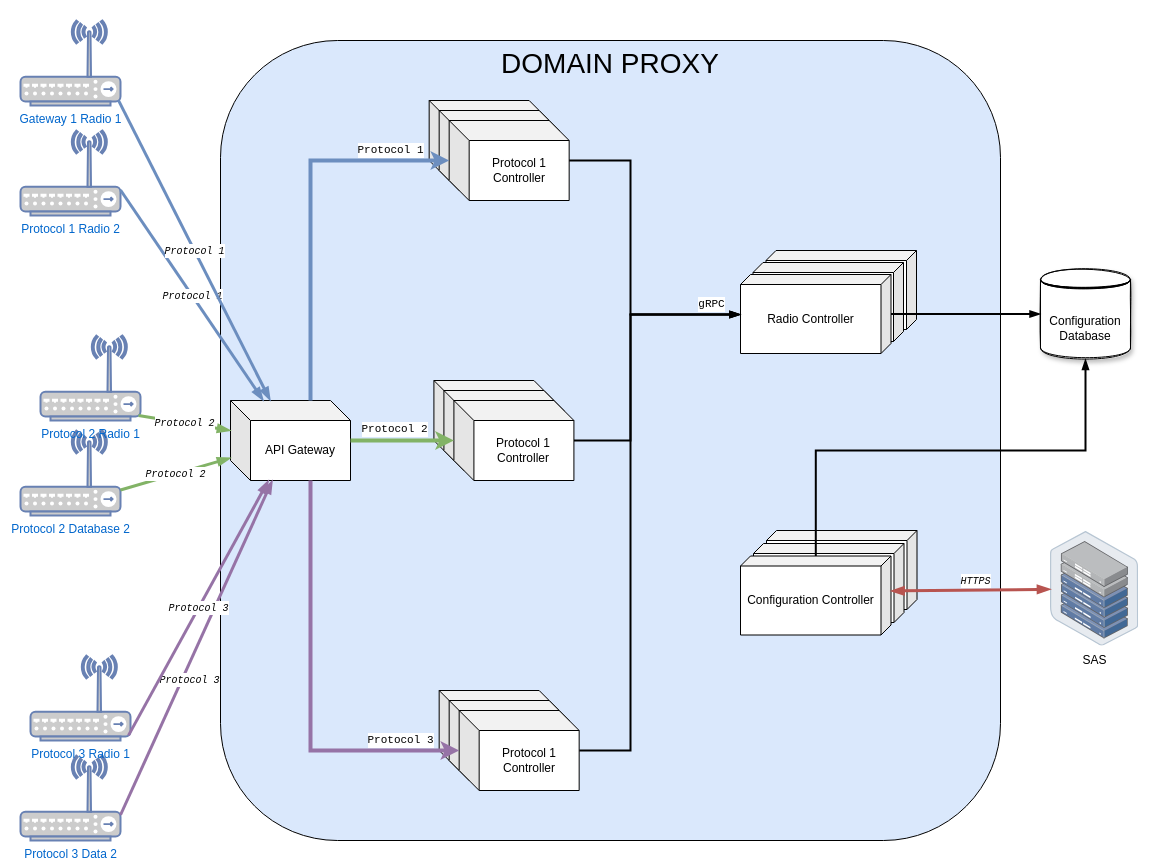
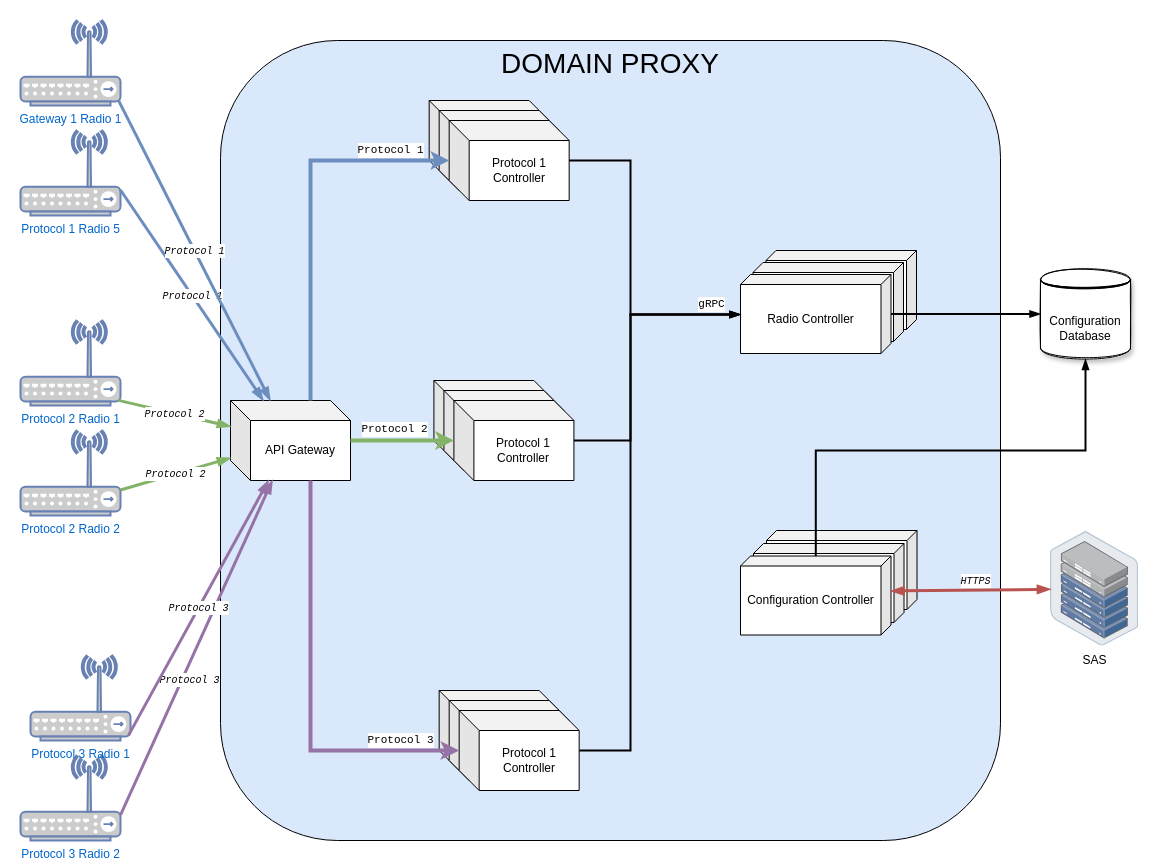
- <mxCell id="37" value="Protocol 1 Radio 2" style="fontColor=#0066CC;verticalAlign=top;verticalLabelPosition=bottom;labelPosition=center;align=center;html=1;outlineConnect=0;fillColor=#CCCCCC;strokeColor=#6881B3;gradientColor=none;gradientDirection=north;strokeWidth=2;shape=mxgraph.networks.wireless_hub;" parent="32" vertex="1"><mxGeometry x="20" y="130" width="100" height="85" as="geometry" /></mxCell>
+ <mxCell id="37" value="Protocol 1 Radio 5" style="fontColor=#0066CC;verticalAlign=top;verticalLabelPosition=bottom;labelPosition=center;align=center;html=1;outlineConnect=0;fillColor=#CCCCCC;strokeColor=#6881B3;gradientColor=none;gradientDirection=north;strokeWidth=2;shape=mxgraph.networks.wireless_hub;" parent="32" vertex="1"><mxGeometry x="20" y="130" width="100" height="85" as="geometry" /></mxCell>
- <mxCell id="36" value="Protocol 2 Radio 1" style="fontColor=#0066CC;verticalAlign=top;verticalLabelPosition=bottom;labelPosition=center;align=center;html=1;outlineConnect=0;fillColor=#CCCCCC;strokeColor=#6881B3;gradientColor=none;gradientDirection=north;strokeWidth=2;shape=mxgraph.networks.wireless_hub;" parent="32" vertex="1"><mxGeometry x="40" y="335" width="100" height="85" as="geometry" /></mxCell>
+ <mxCell id="36" value="Protocol 2 Radio 1" style="fontColor=#0066CC;verticalAlign=top;verticalLabelPosition=bottom;labelPosition=center;align=center;html=1;outlineConnect=0;fillColor=#CCCCCC;strokeColor=#6881B3;gradientColor=none;gradientDirection=north;strokeWidth=2;shape=mxgraph.networks.wireless_hub;" parent="32" vertex="1"><mxGeometry x="20" y="320" width="100" height="85" as="geometry" /></mxCell>
- <mxCell id="35" value="Protocol 2 Database 2" style="fontColor=#0066CC;verticalAlign=top;verticalLabelPosition=bottom;labelPosition=center;align=center;html=1;outlineConnect=0;fillColor=#CCCCCC;strokeColor=#6881B3;gradientColor=none;gradientDirection=north;strokeWidth=2;shape=mxgraph.networks.wireless_hub;" parent="32" vertex="1"><mxGeometry x="20" y="430" width="100" height="85" as="geometry" /></mxCell>
+ <mxCell id="35" value="Protocol 2 Radio 2" style="fontColor=#0066CC;verticalAlign=top;verticalLabelPosition=bottom;labelPosition=center;align=center;html=1;outlineConnect=0;fillColor=#CCCCCC;strokeColor=#6881B3;gradientColor=none;gradientDirection=north;strokeWidth=2;shape=mxgraph.networks.wireless_hub;" parent="32" vertex="1"><mxGeometry x="20" y="430" width="100" height="85" as="geometry" /></mxCell>
- <mxCell id="33" value="Protocol 3 Data 2" style="fontColor=#0066CC;verticalAlign=top;verticalLabelPosition=bottom;labelPosition=center;align=center;html=1;outlineConnect=0;fillColor=#CCCCCC;strokeColor=#6881B3;gradientColor=none;gradientDirection=north;strokeWidth=2;shape=mxgraph.networks.wireless_hub;" parent="32" vertex="1"><mxGeometry x="20" y="755" width="100" height="85" as="geometry" /></mxCell>
+ <mxCell id="33" value="Protocol 3 Radio 2" style="fontColor=#0066CC;verticalAlign=top;verticalLabelPosition=bottom;labelPosition=center;align=center;html=1;outlineConnect=0;fillColor=#CCCCCC;strokeColor=#6881B3;gradientColor=none;gradientDirection=north;strokeWidth=2;shape=mxgraph.networks.wireless_hub;" parent="32" vertex="1"><mxGeometry x="20" y="755" width="100" height="85" as="geometry" /></mxCell>
